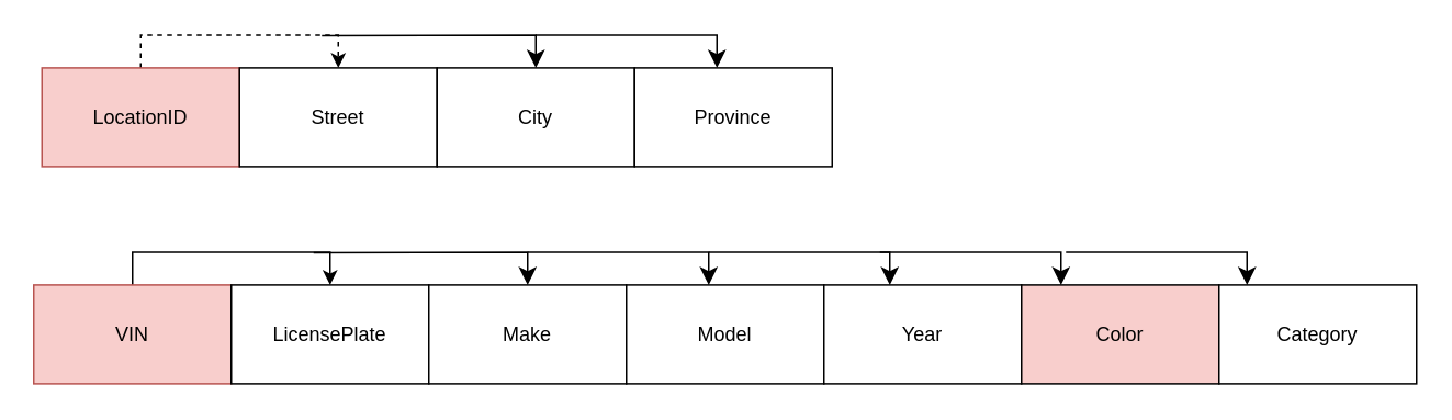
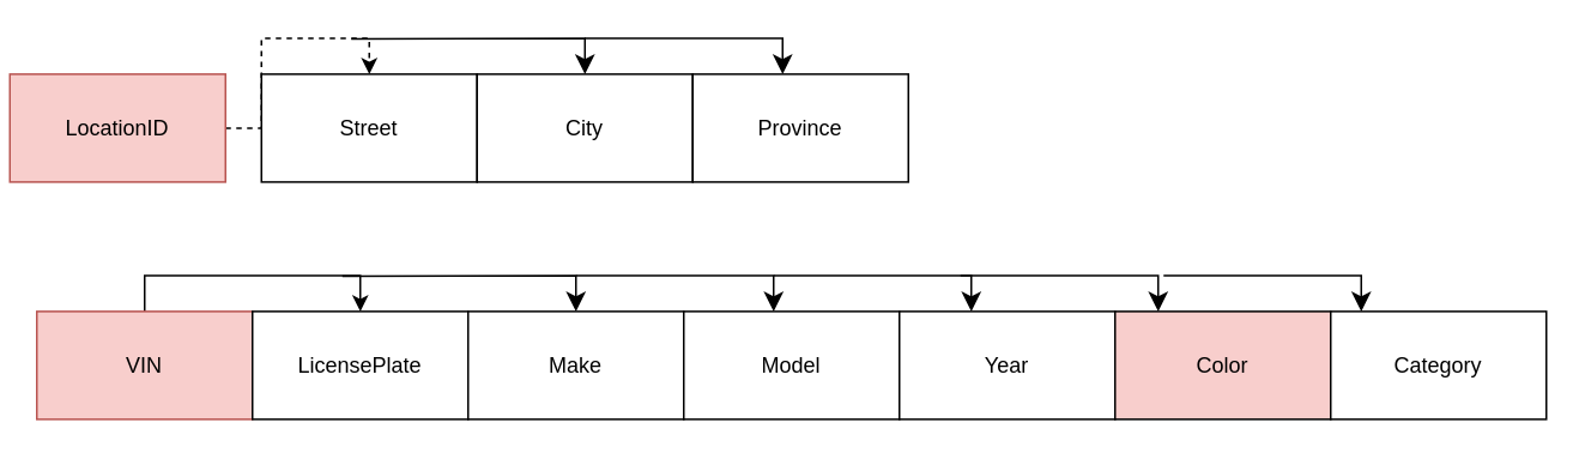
- <mxCell id="3" value="LocationID" style="rounded=0;whiteSpace=wrap;html=1;fillColor=#f8cecc;strokeColor=#b85450;" vertex="1" parent="1"><mxGeometry x="25" y="40.6" width="120" height="60" as="geometry" /></mxCell>
+ <mxCell id="3" value="LocationID" style="rounded=0;whiteSpace=wrap;html=1;fillColor=#f8cecc;strokeColor=#b85450;" vertex="1" parent="1"><mxGeometry x="5" y="40.6" width="120" height="60" as="geometry" /></mxCell>
